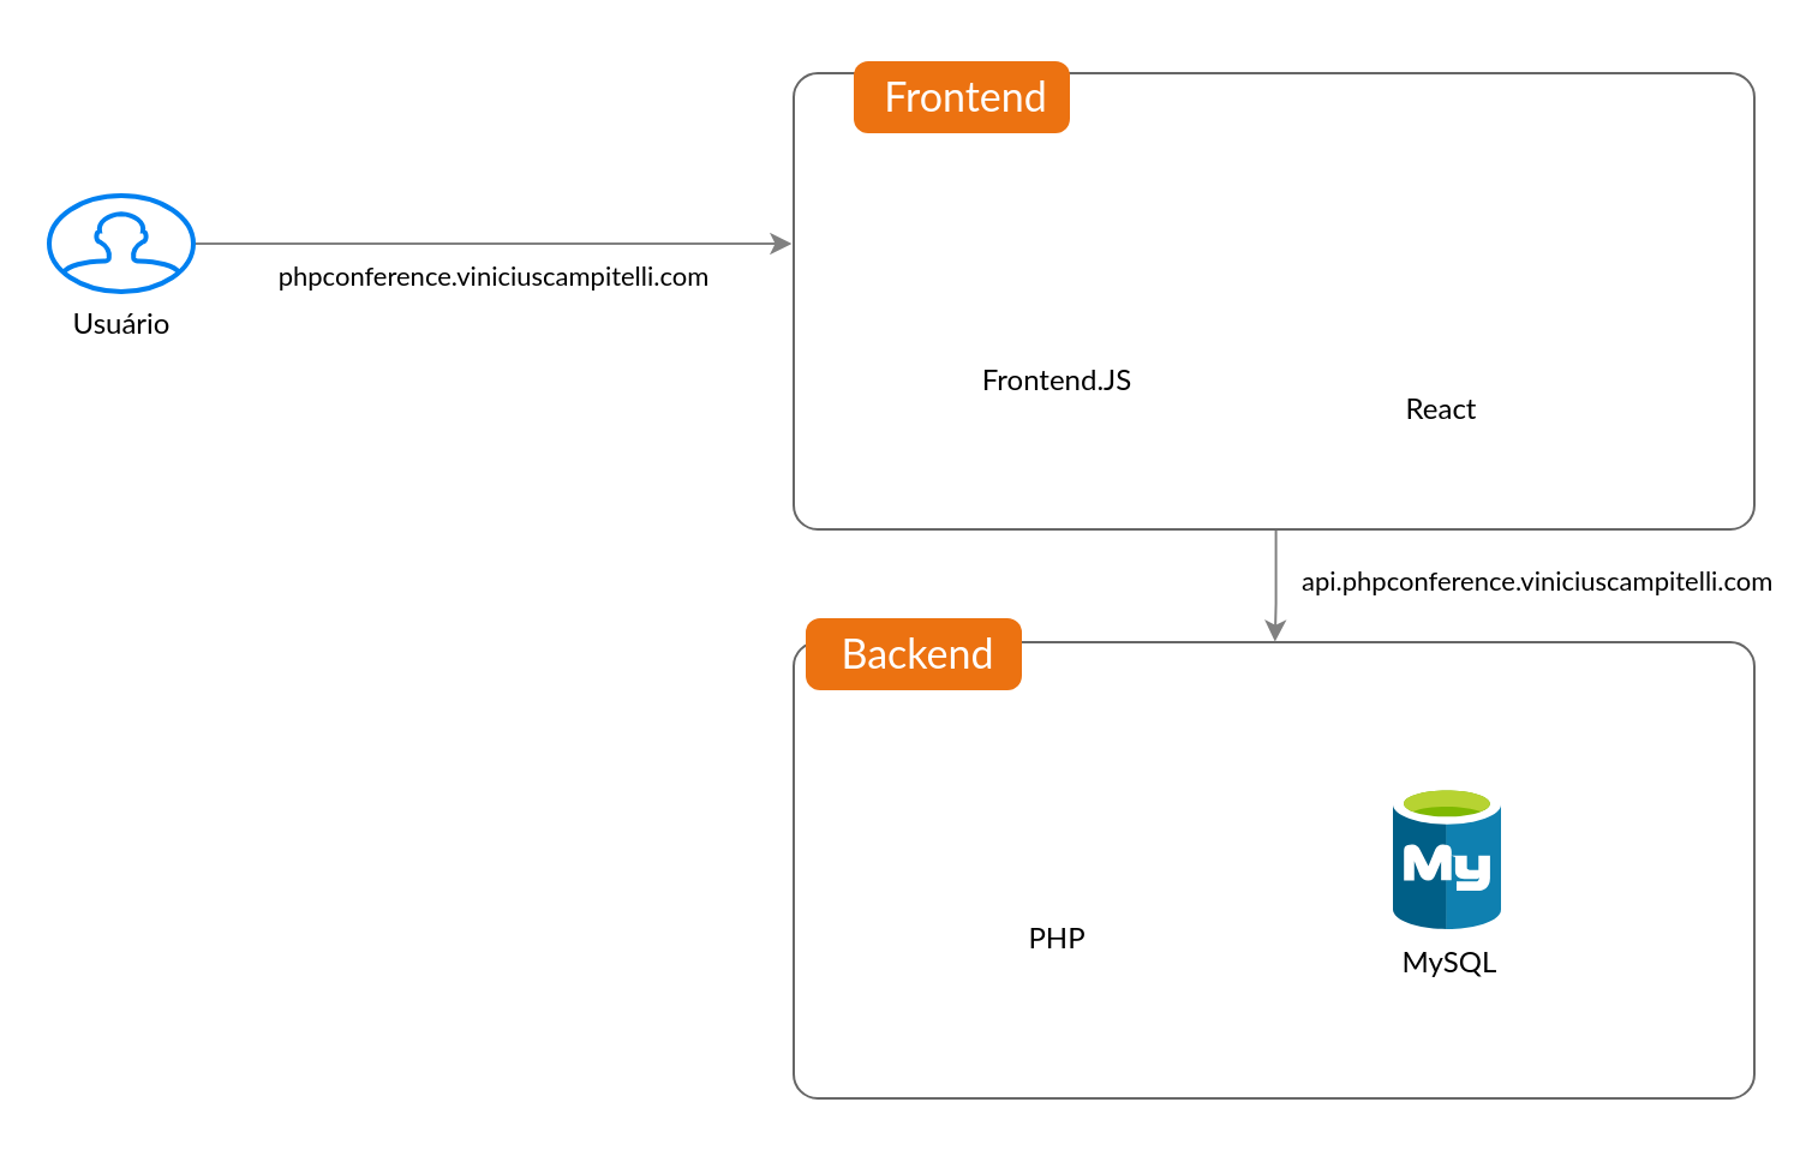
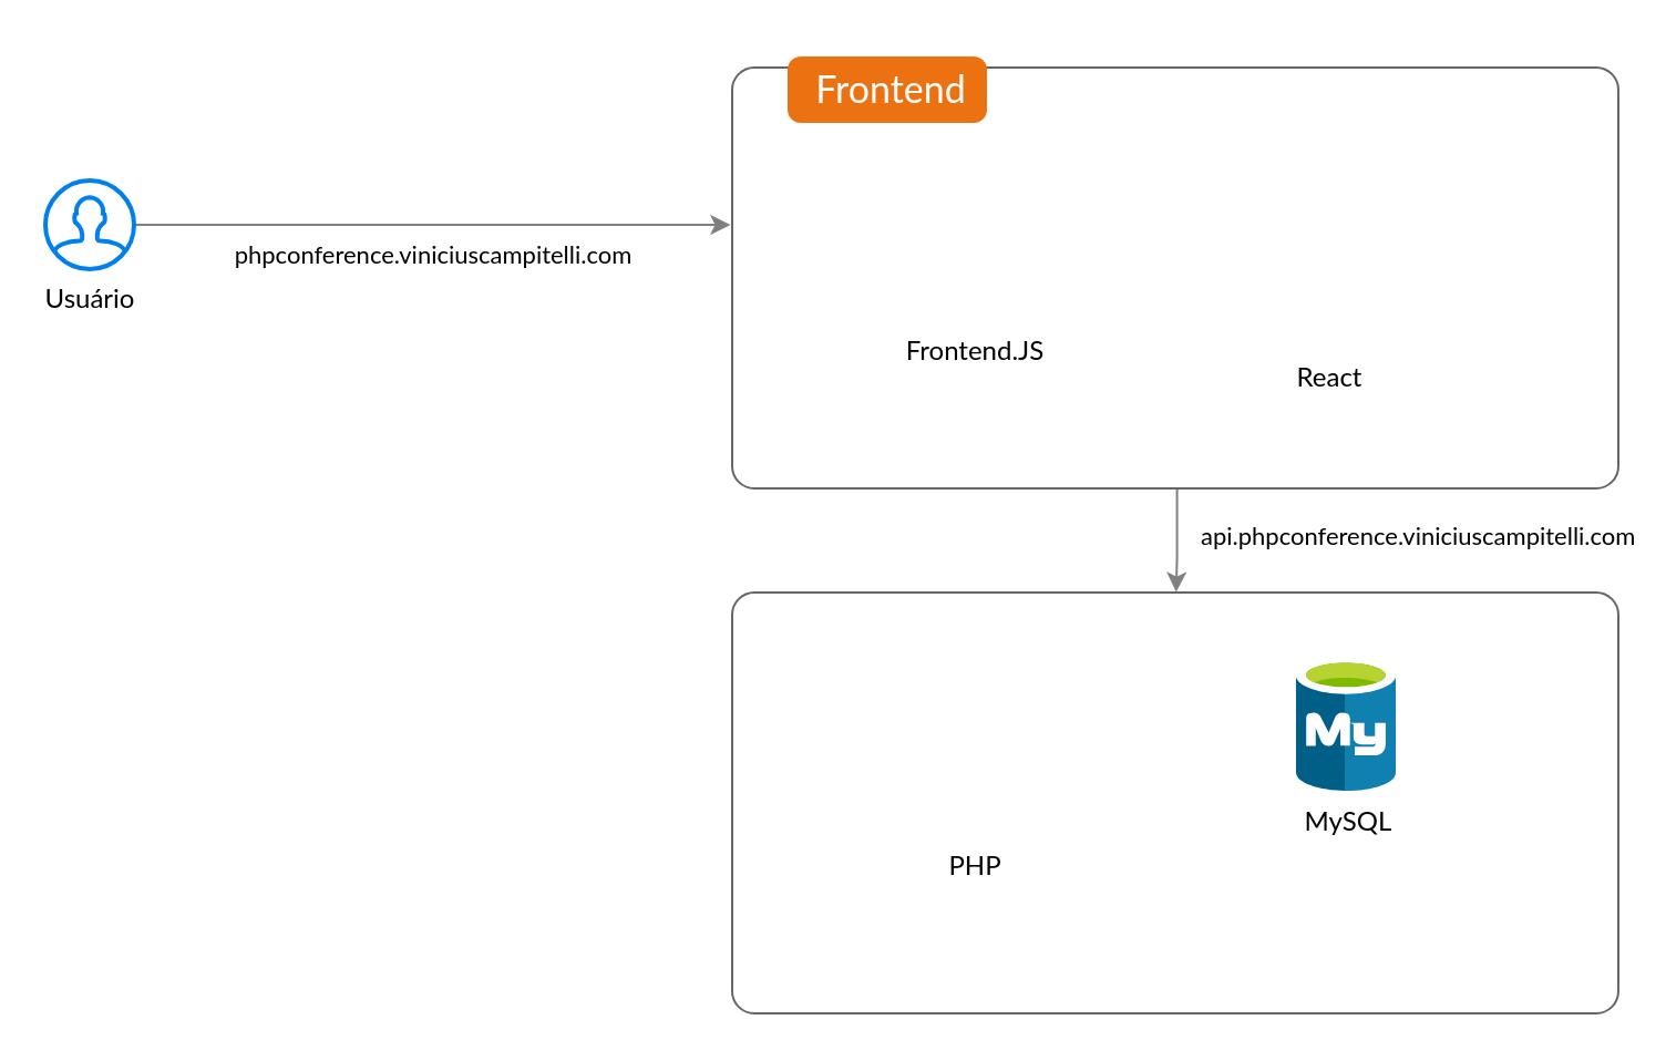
- <mxCell id="8" value="Usuário" style="html=1;verticalLabelPosition=bottom;align=center;labelBackgroundColor=#ffffff;verticalAlign=top;strokeWidth=2;strokeColor=#0080F0;shadow=0;dashed=0;shape=mxgraph.ios7.icons.user;aspect=fixed;fontFamily=Lato;fontSource=https%3A%2F%2Ffonts.googleapis.com%2Fcss%3Ffamily%3DLato;" parent="1" vertex="1"><mxGeometry x="20" y="81" width="60" height="40" as="geometry" /></mxCell>
+ <mxCell id="8" value="Usuário" style="html=1;verticalLabelPosition=bottom;align=center;labelBackgroundColor=#ffffff;verticalAlign=top;strokeWidth=2;strokeColor=#0080F0;shadow=0;dashed=0;shape=mxgraph.ios7.icons.user;aspect=fixed;fontFamily=Lato;fontSource=https%3A%2F%2Ffonts.googleapis.com%2Fcss%3Ffamily%3DLato;" parent="1" vertex="1"><mxGeometry x="20" y="81" width="40" height="40" as="geometry" /></mxCell>
- <mxCell id="3" value="Backend" style="shape=rect;strokeColor=none;fillColor=#ec7211;strokeWidth=1;dashed=0;rounded=1;arcSize=20;fontColor=#ffffff;fontSize=17;spacing=2;spacingTop=-2;align=center;autosize=1;spacingLeft=4;resizeWidth=0;resizeHeight=0;perimeter=none;fontFamily=Lato;fontSource=https%3A%2F%2Ffonts.googleapis.com%2Fcss%3Ffamily%3DLato;" parent="2" vertex="1"><mxGeometry x="5" width="90" height="30" as="geometry" /></mxCell>
- <mxCell id="4" value="MySQL" style="sketch=0;html=1;points=[];align=center;image;fontSize=12;image=img/lib/mscae/Azure_Database_for_MySQL_servers.svg;fontFamily=Lato;fontSource=https%3A%2F%2Ffonts.googleapis.com%2Fcss%3Ffamily%3DLato;aspect=fixed;" parent="2" vertex="1"><mxGeometry x="250" y="70" width="45" height="60" as="geometry" /></mxCell>
+ <mxCell id="4" value="MySQL" style="sketch=0;html=1;points=[];align=center;image;fontSize=12;image=img/lib/mscae/Azure_Database_for_MySQL_servers.svg;fontFamily=Lato;fontSource=https%3A%2F%2Ffonts.googleapis.com%2Fcss%3Ffamily%3DLato;aspect=fixed;" parent="2" vertex="1"><mxGeometry x="255" y="40" width="45" height="60" as="geometry" /></mxCell>
